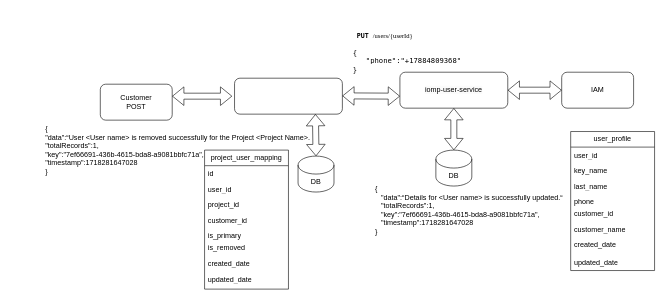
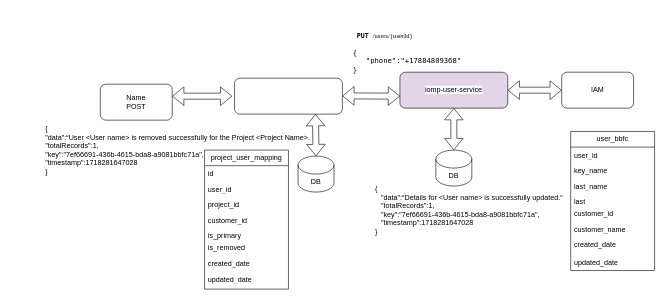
- <mxCell id="7" value="&lt;span style=&quot;color: rgb(0, 0, 0); font-family: Helvetica; font-size: 12px; font-style: normal; font-variant-ligatures: normal; font-variant-caps: normal; font-weight: 400; letter-spacing: normal; orphans: 2; text-align: center; text-indent: 0px; text-transform: none; widows: 2; word-spacing: 0px; -webkit-text-stroke-width: 0px; white-space: normal; background-color: rgb(251, 251, 251); text-decoration-thickness: initial; text-decoration-style: initial; text-decoration-color: initial; display: inline !important; float: none;&quot;&gt;iomp-user-service&lt;/span&gt;" style="rounded=1;whiteSpace=wrap;html=1;" parent="1" vertex="1"><mxGeometry x="666" y="120" width="180" height="60" as="geometry" /></mxCell>
+ <mxCell id="7" value="&lt;span style=&quot;color: rgb(0, 0, 0); font-family: Helvetica; font-size: 12px; font-style: normal; font-variant-ligatures: normal; font-variant-caps: normal; font-weight: 400; letter-spacing: normal; orphans: 2; text-align: center; text-indent: 0px; text-transform: none; widows: 2; word-spacing: 0px; -webkit-text-stroke-width: 0px; white-space: normal; background-color: rgb(251, 251, 251); text-decoration-thickness: initial; text-decoration-style: initial; text-decoration-color: initial; display: inline !important; float: none;&quot;&gt;iomp-user-service&lt;/span&gt;" style="rounded=1;whiteSpace=wrap;html=1;fillColor=#e1d5e7;" parent="1" vertex="1"><mxGeometry x="666" y="120" width="180" height="60" as="geometry" /></mxCell>
- <mxCell id="2" value="&lt;div&gt;Customer&lt;/div&gt;&lt;div&gt;POST&lt;/div&gt;" style="rounded=1;whiteSpace=wrap;html=1;" parent="1" vertex="1"><mxGeometry x="166" y="140" width="120" height="60" as="geometry" /></mxCell>
+ <mxCell id="2" value="&lt;div&gt;Name&lt;/div&gt;&lt;div&gt;POST&lt;/div&gt;" style="rounded=1;whiteSpace=wrap;html=1;" parent="1" vertex="1"><mxGeometry x="166" y="140" width="120" height="60" as="geometry" /></mxCell>
- <mxCell id="14" value="user_profile" style="swimlane;fontStyle=0;childLayout=stackLayout;horizontal=1;startSize=26;fillColor=none;horizontalStack=0;resizeParent=1;resizeParentMax=0;resizeLast=0;collapsible=1;marginBottom=0;whiteSpace=wrap;html=1;" parent="1" vertex="1"><mxGeometry x="951" y="219" width="140" height="232" as="geometry" /></mxCell>
+ <mxCell id="14" value="user_bbfc" style="swimlane;fontStyle=0;childLayout=stackLayout;horizontal=1;startSize=26;fillColor=none;horizontalStack=0;resizeParent=1;resizeParentMax=0;resizeLast=0;collapsible=1;marginBottom=0;whiteSpace=wrap;html=1;" parent="1" vertex="1"><mxGeometry x="951" y="219" width="140" height="232" as="geometry" /></mxCell>
- <mxCell id="18" value="&lt;div&gt;phone&lt;/div&gt;" style="text;strokeColor=none;fillColor=none;align=left;verticalAlign=top;spacingLeft=4;spacingRight=4;overflow=hidden;rotatable=0;points=[[0,0.5],[1,0.5]];portConstraint=eastwest;whiteSpace=wrap;html=1;" parent="14" vertex="1"><mxGeometry y="104" width="140" height="20" as="geometry" /></mxCell>
+ <mxCell id="18" value="&lt;div&gt;last&lt;/div&gt;" style="text;strokeColor=none;fillColor=none;align=left;verticalAlign=top;spacingLeft=4;spacingRight=4;overflow=hidden;rotatable=0;points=[[0,0.5],[1,0.5]];portConstraint=eastwest;whiteSpace=wrap;html=1;" parent="14" vertex="1"><mxGeometry y="104" width="140" height="20" as="geometry" /></mxCell>
